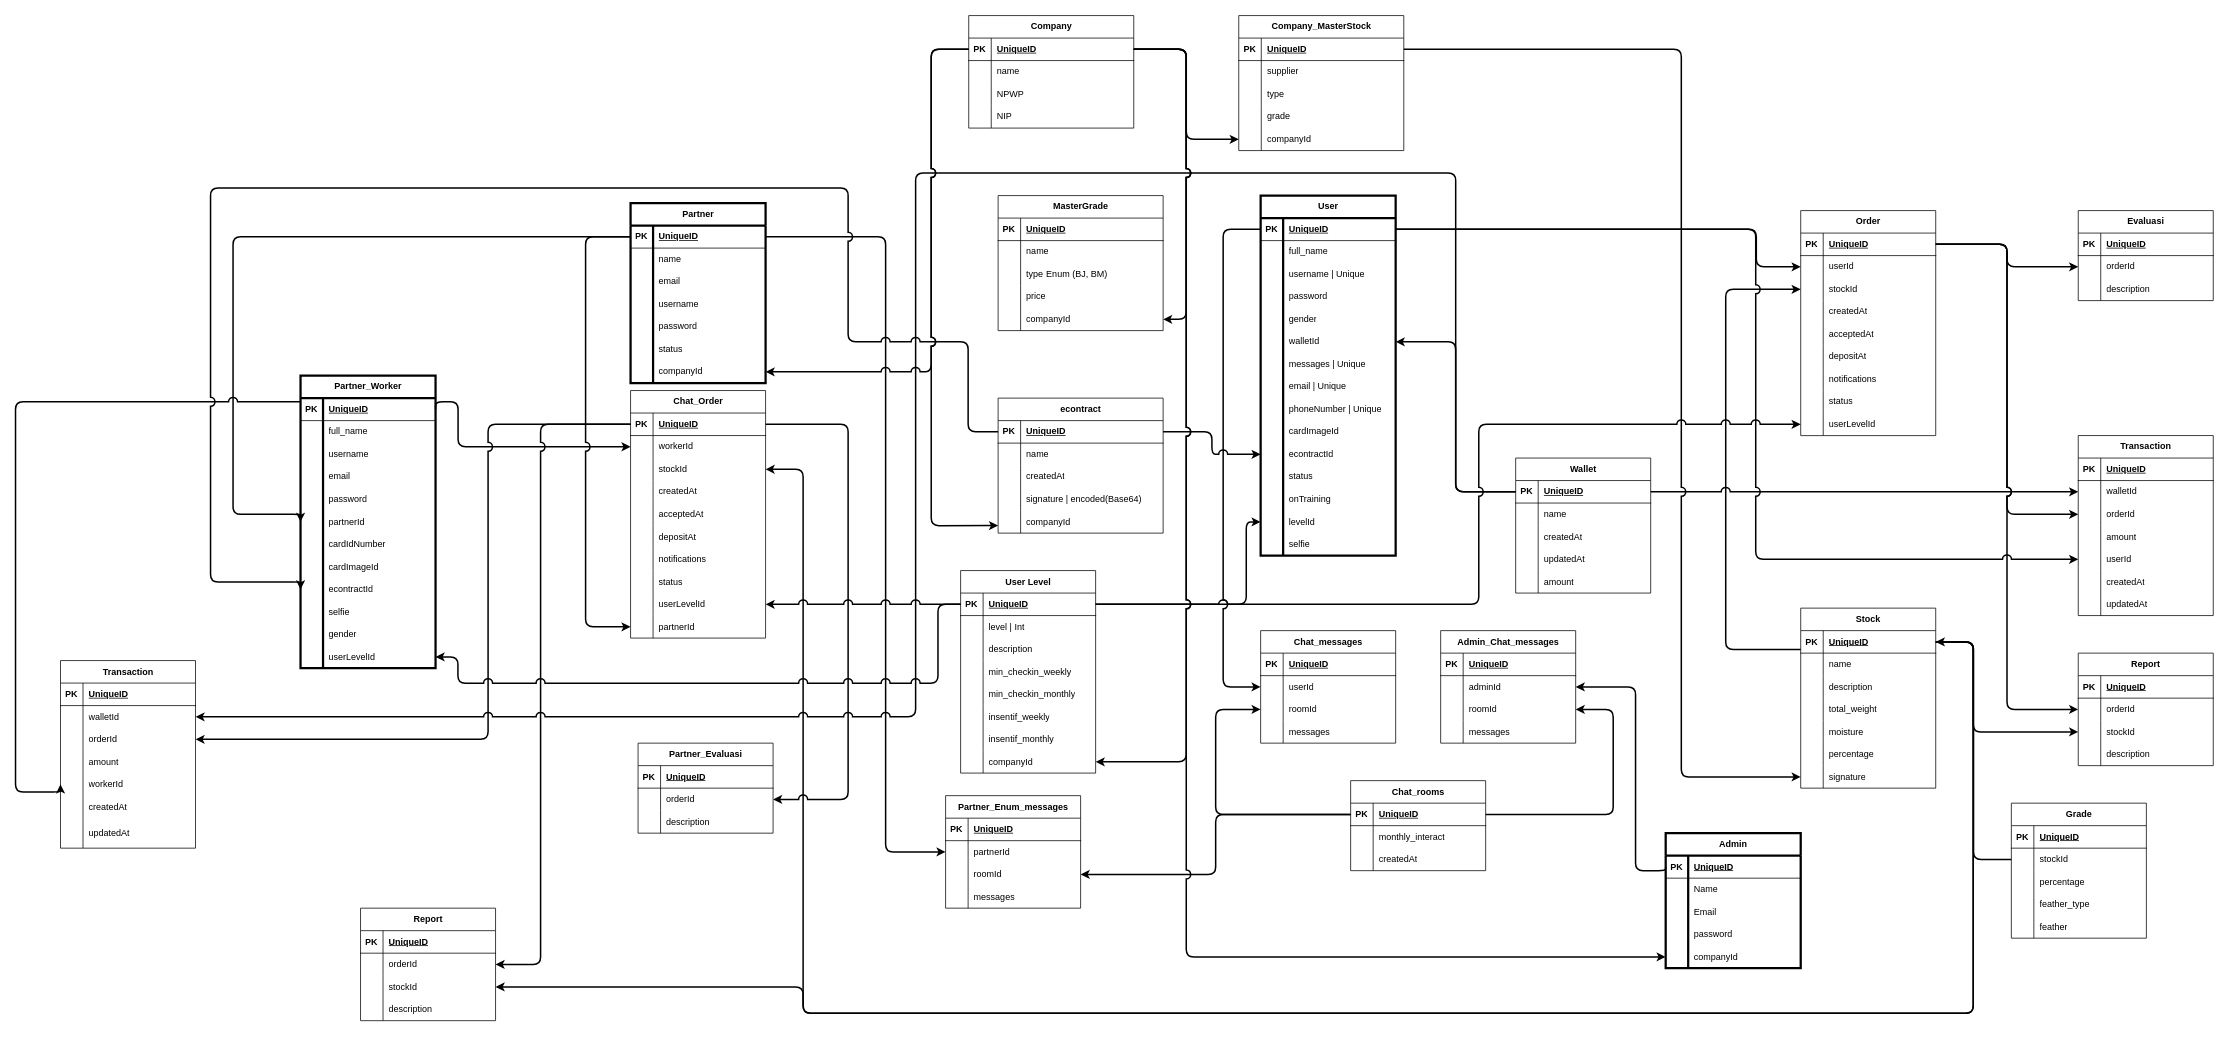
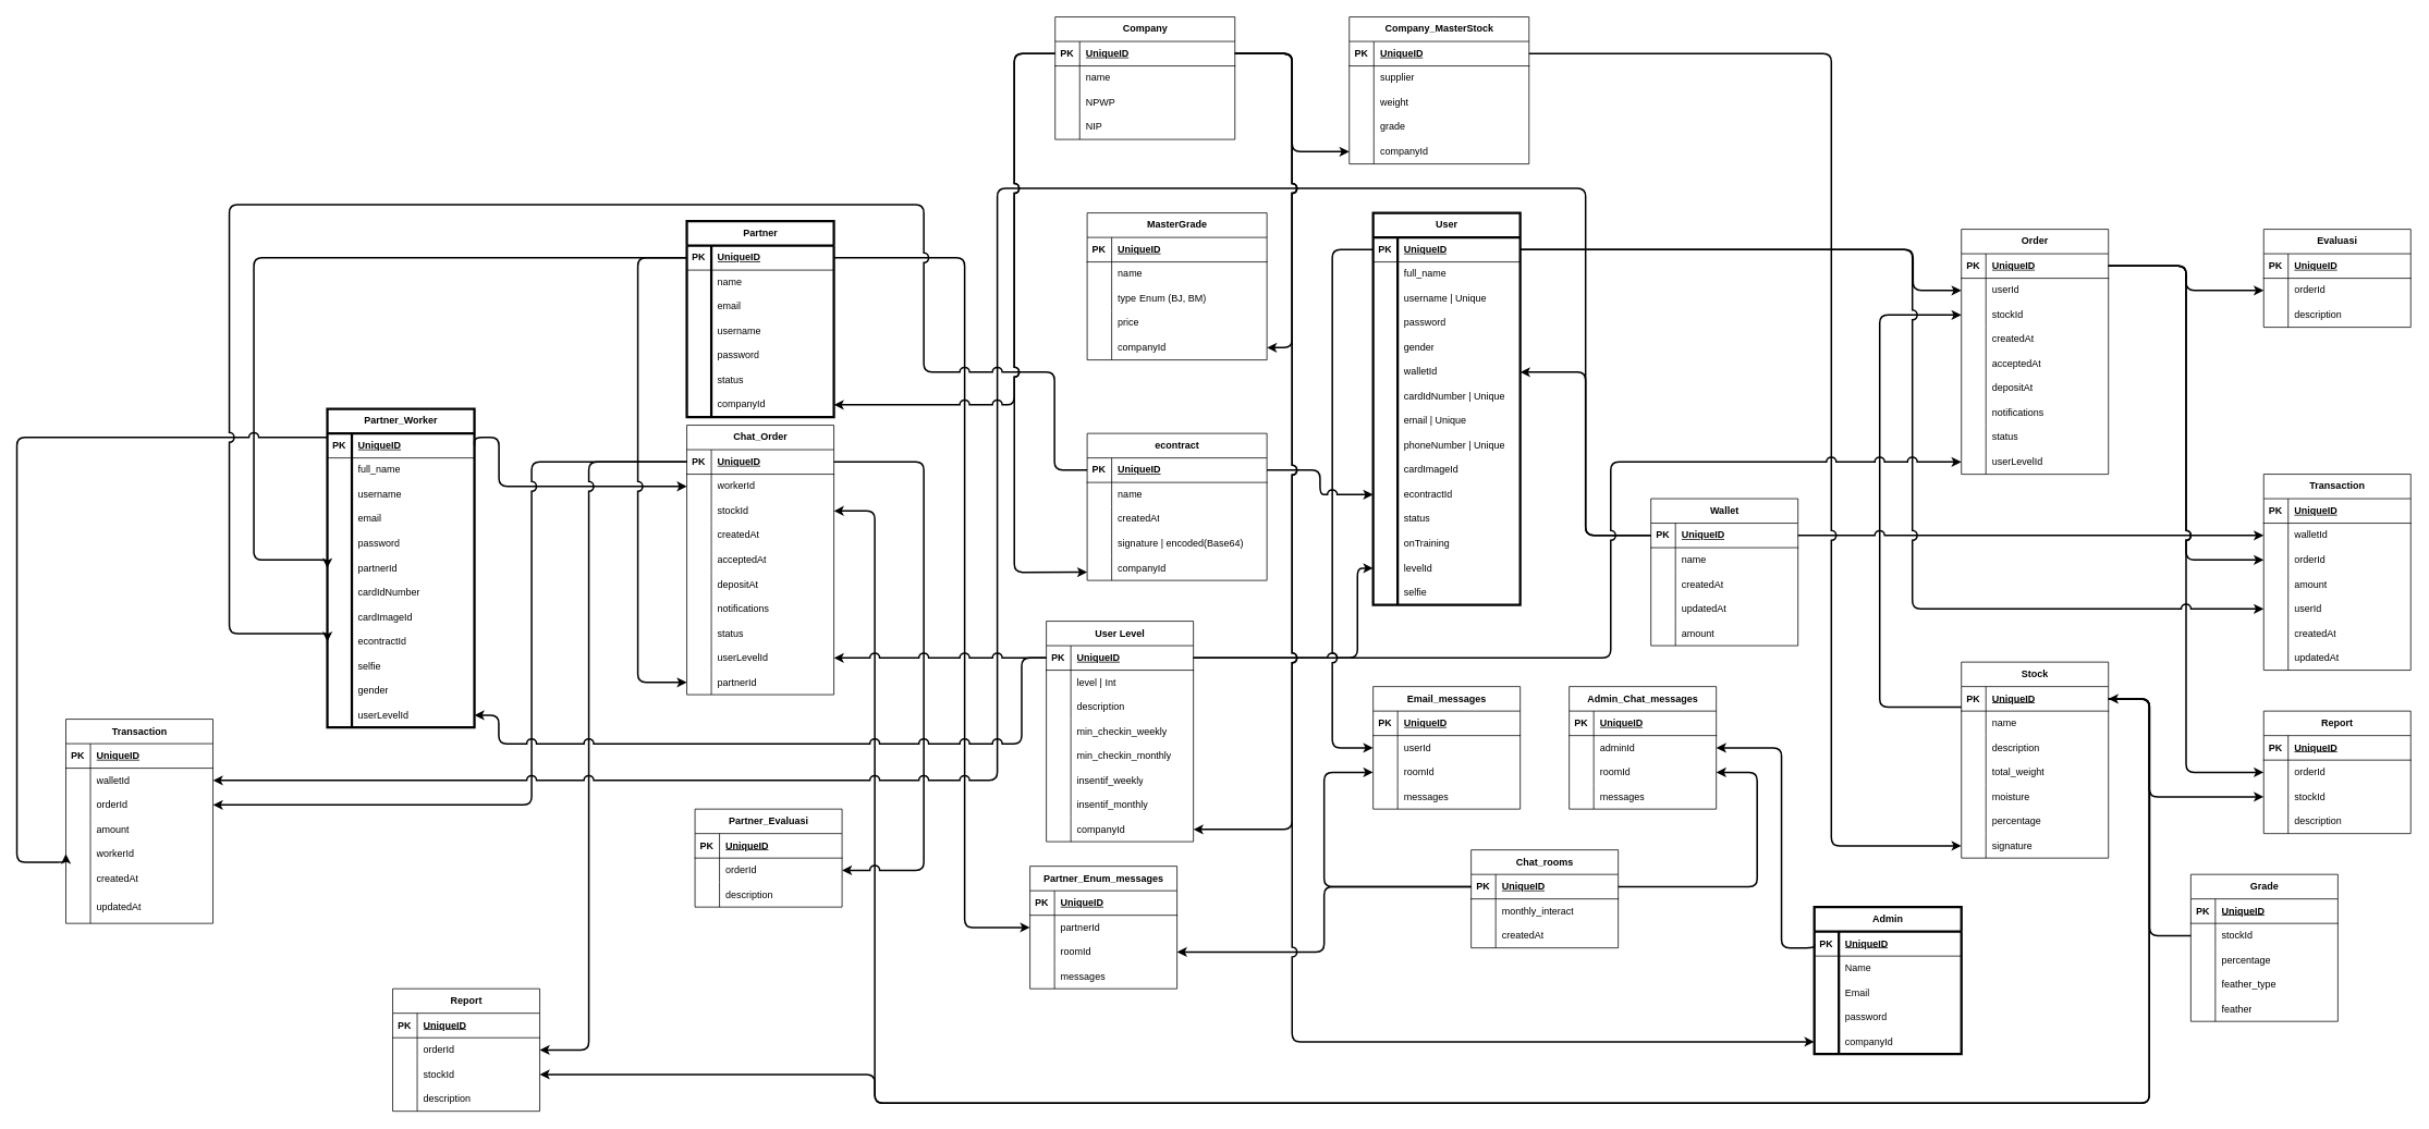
- <mxCell id="485" value="type" style="shape=partialRectangle;connectable=0;fillColor=none;top=0;left=0;bottom=0;right=0;align=left;spacingLeft=6;overflow=hidden;whiteSpace=wrap;html=1;" vertex="1" parent="483"><mxGeometry x="30" width="190" height="30" as="geometry"><mxRectangle width="190" height="30" as="alternateBounds" /></mxGeometry></mxCell>
+ <mxCell id="485" value="weight" style="shape=partialRectangle;connectable=0;fillColor=none;top=0;left=0;bottom=0;right=0;align=left;spacingLeft=6;overflow=hidden;whiteSpace=wrap;html=1;" vertex="1" parent="483"><mxGeometry x="30" width="190" height="30" as="geometry"><mxRectangle width="190" height="30" as="alternateBounds" /></mxGeometry></mxCell>
- <mxCell id="23" value="messages | Unique" style="shape=partialRectangle;connectable=0;fillColor=none;top=0;left=0;bottom=0;right=0;align=left;spacingLeft=6;overflow=hidden;whiteSpace=wrap;html=1;" parent="21" vertex="1"><mxGeometry x="30" width="150" height="30" as="geometry"><mxRectangle width="150" height="30" as="alternateBounds" /></mxGeometry></mxCell>
+ <mxCell id="23" value="cardIdNumber | Unique" style="shape=partialRectangle;connectable=0;fillColor=none;top=0;left=0;bottom=0;right=0;align=left;spacingLeft=6;overflow=hidden;whiteSpace=wrap;html=1;" parent="21" vertex="1"><mxGeometry x="30" width="150" height="30" as="geometry"><mxRectangle width="150" height="30" as="alternateBounds" /></mxGeometry></mxCell>
- <mxCell id="184" value="Chat_messages" style="shape=table;startSize=30;container=1;collapsible=1;childLayout=tableLayout;fixedRows=1;rowLines=0;fontStyle=1;align=center;resizeLast=1;html=1;" parent="1" vertex="1"><mxGeometry x="1680.17" y="840" width="180" height="150" as="geometry" /></mxCell>
+ <mxCell id="184" value="Email_messages" style="shape=table;startSize=30;container=1;collapsible=1;childLayout=tableLayout;fixedRows=1;rowLines=0;fontStyle=1;align=center;resizeLast=1;html=1;" parent="1" vertex="1"><mxGeometry x="1680.17" y="840" width="180" height="150" as="geometry" /></mxCell>
